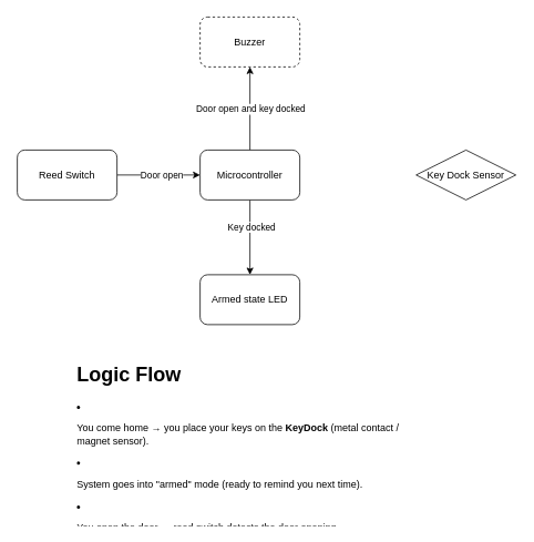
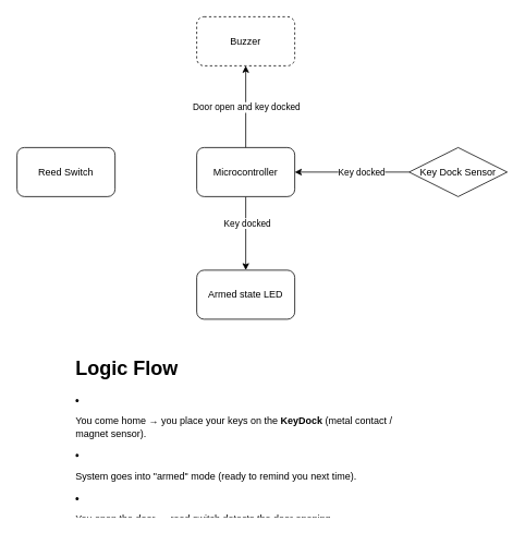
- <mxCell id="7" style="edgeStyle=orthogonalEdgeStyle;rounded=0;orthogonalLoop=1;jettySize=auto;html=1;" edge="1" parent="1" source="9" target="6"><mxGeometry relative="1" as="geometry" /></mxCell>
- <mxCell id="8" value="Door open" style="edgeLabel;html=1;align=center;verticalAlign=middle;resizable=0;points=[];" vertex="1" connectable="0" parent="7"><mxGeometry x="0.06" relative="1" as="geometry"><mxPoint as="offset" /></mxGeometry></mxCell>
+ <mxCell id="10" style="edgeStyle=orthogonalEdgeStyle;rounded=0;orthogonalLoop=1;jettySize=auto;html=1;exitX=0;exitY=0.5;exitDx=0;exitDy=0;entryX=1;entryY=0.5;entryDx=0;entryDy=0;" edge="1" parent="1" source="12" target="6"><mxGeometry relative="1" as="geometry" /></mxCell>
+ <mxCell id="11" value="Key docked" style="edgeLabel;html=1;align=center;verticalAlign=middle;resizable=0;points=[];" vertex="1" connectable="0" parent="10"><mxGeometry x="-0.156" relative="1" as="geometry"><mxPoint as="offset" /></mxGeometry></mxCell>
